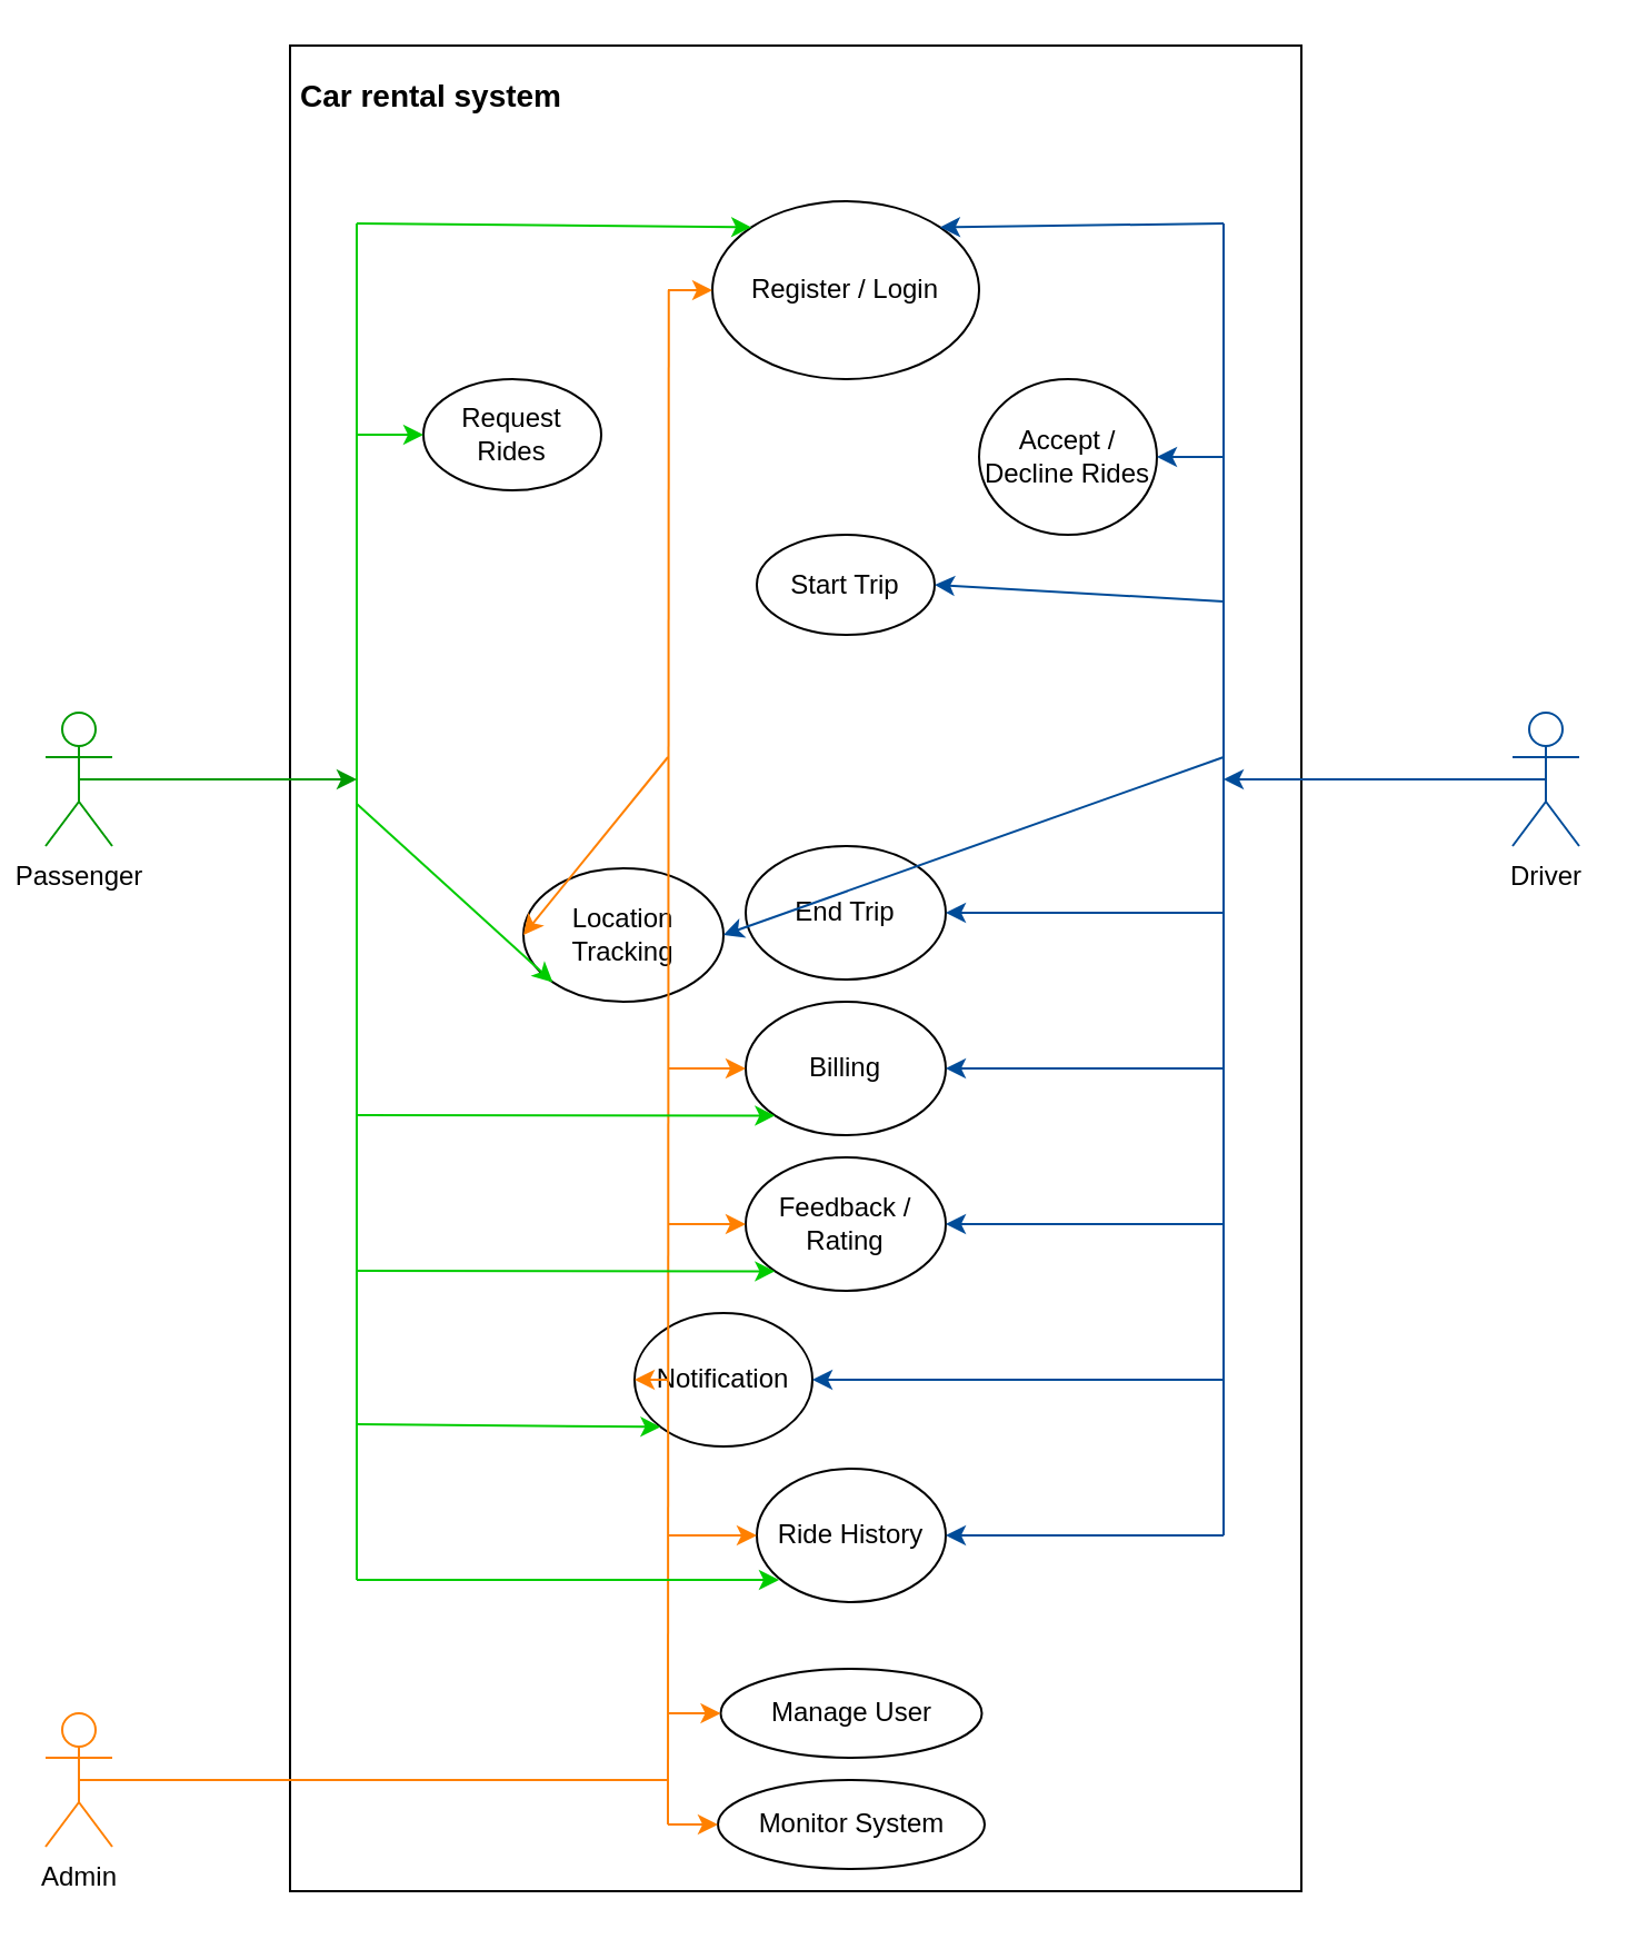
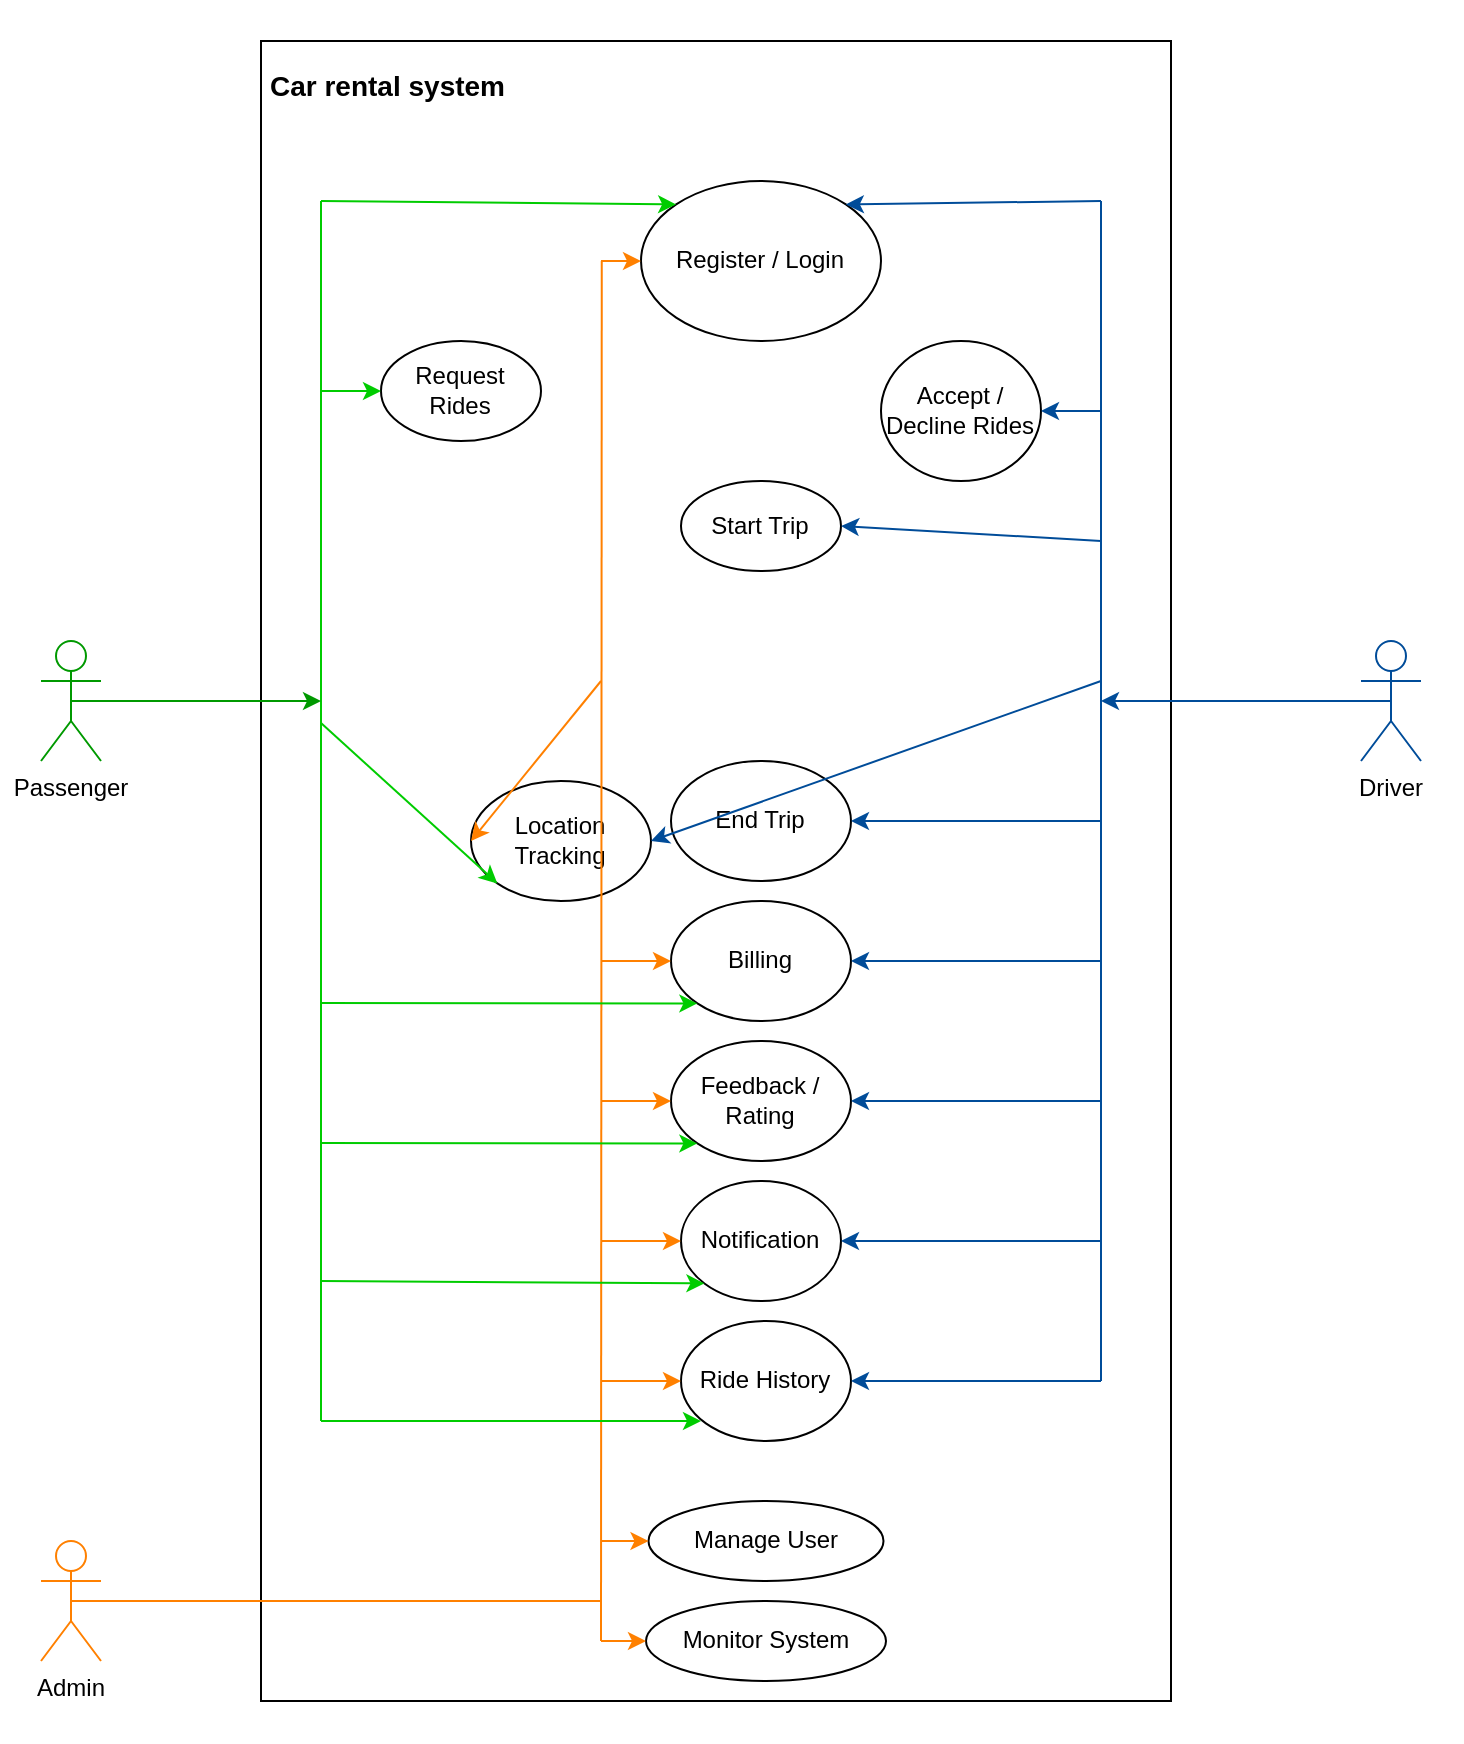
- <mxCell id="13" value="Notification" style="ellipse;whiteSpace=wrap;html=1;" vertex="1" parent="1"><mxGeometry x="285" y="590" width="80" height="60" as="geometry" /></mxCell>
+ <mxCell id="13" value="Notification" style="ellipse;whiteSpace=wrap;html=1;" vertex="1" parent="1"><mxGeometry x="340" y="590" width="80" height="60" as="geometry" /></mxCell>
